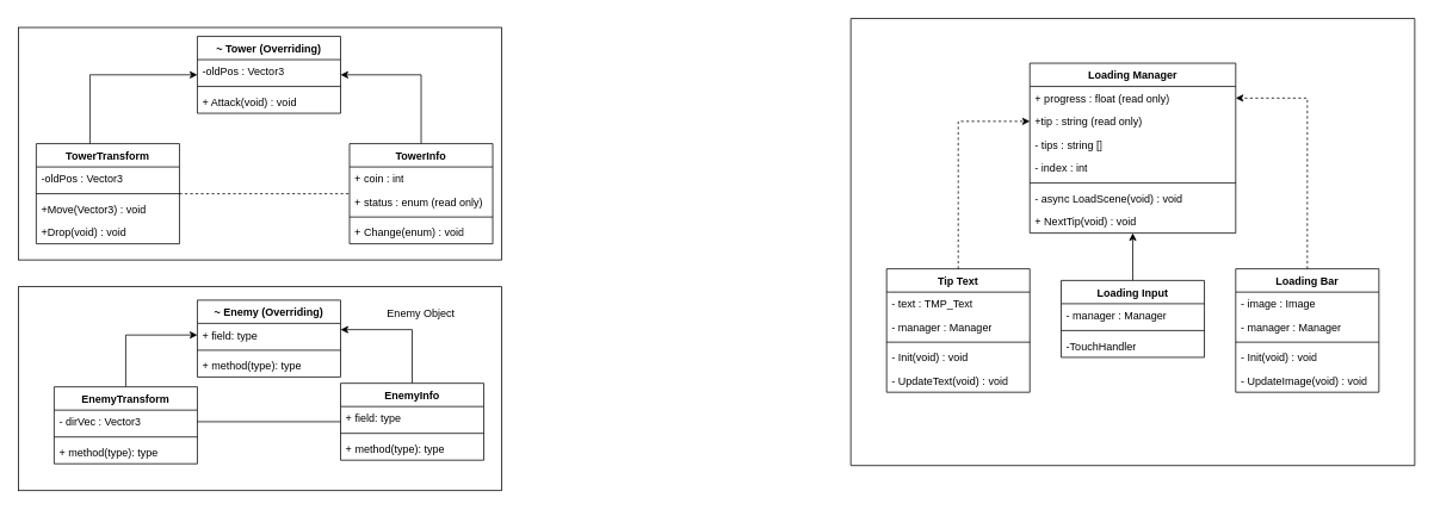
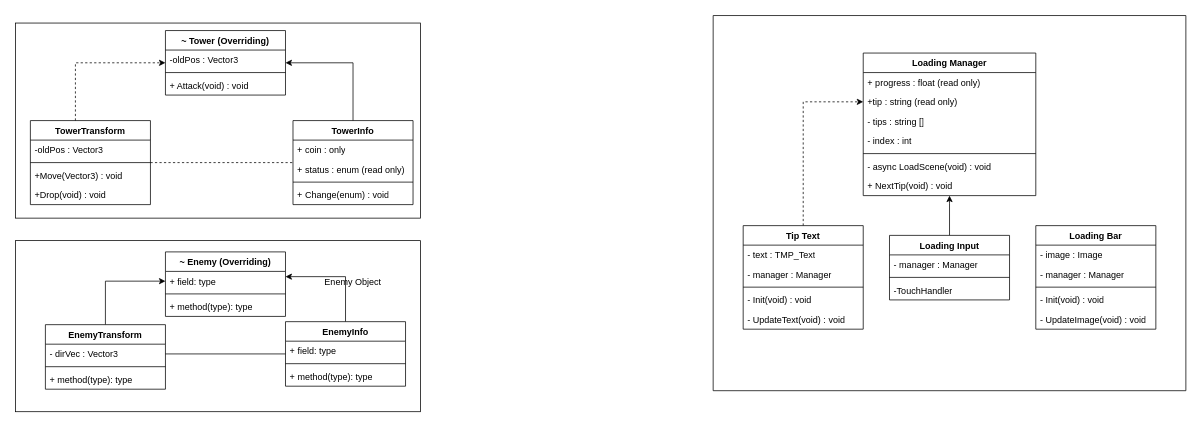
- <mxCell id="20" style="edgeStyle=orthogonalEdgeStyle;rounded=0;orthogonalLoop=1;jettySize=auto;html=1;" edge="1" parent="2" source="10" target="15"><mxGeometry relative="1" as="geometry"><Array as="points"><mxPoint x="80" y="53" /></Array></mxGeometry></mxCell>
+ <mxCell id="20" style="edgeStyle=orthogonalEdgeStyle;rounded=0;orthogonalLoop=1;jettySize=auto;html=1;dashed=1;" edge="1" parent="2" source="10" target="15"><mxGeometry relative="1" as="geometry"><Array as="points"><mxPoint x="80" y="53" /></Array></mxGeometry></mxCell>
- <mxCell id="38" style="edgeStyle=orthogonalEdgeStyle;rounded=0;orthogonalLoop=1;jettySize=auto;html=1;dashed=1;" parent="21" source="39" target="24" edge="1"><mxGeometry relative="1" as="geometry" /></mxCell>
- <mxCell id="5" value="+ coin : int" style="text;strokeColor=none;fillColor=none;align=left;verticalAlign=top;spacingLeft=4;spacingRight=4;overflow=hidden;rotatable=0;points=[[0,0.5],[1,0.5]];portConstraint=eastwest;whiteSpace=wrap;html=1;" vertex="1" parent="4"><mxGeometry y="26" width="160" height="26" as="geometry" /></mxCell>
+ <mxCell id="5" value="+ coin : only" style="text;strokeColor=none;fillColor=none;align=left;verticalAlign=top;spacingLeft=4;spacingRight=4;overflow=hidden;rotatable=0;points=[[0,0.5],[1,0.5]];portConstraint=eastwest;whiteSpace=wrap;html=1;" vertex="1" parent="4"><mxGeometry y="26" width="160" height="26" as="geometry" /></mxCell>
- <mxCell id="67" value="Enemy Object" style="text;html=1;strokeColor=none;fillColor=none;align=center;verticalAlign=middle;whiteSpace=wrap;rounded=0;" vertex="1" parent="50"><mxGeometry x="380" y="15" width="140" height="30" as="geometry" /></mxCell>
+ <mxCell id="67" value="Enemy Object" style="text;html=1;strokeColor=none;fillColor=none;align=center;verticalAlign=middle;whiteSpace=wrap;rounded=0;" vertex="1" parent="50"><mxGeometry x="380" y="40" width="140" height="30" as="geometry" /></mxCell>
